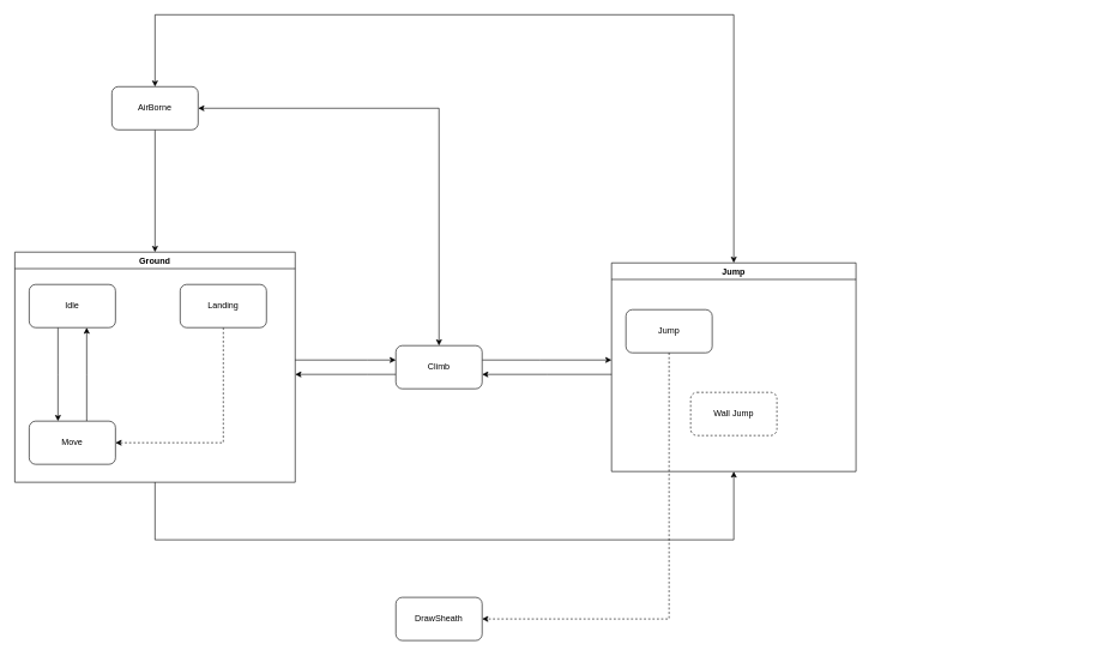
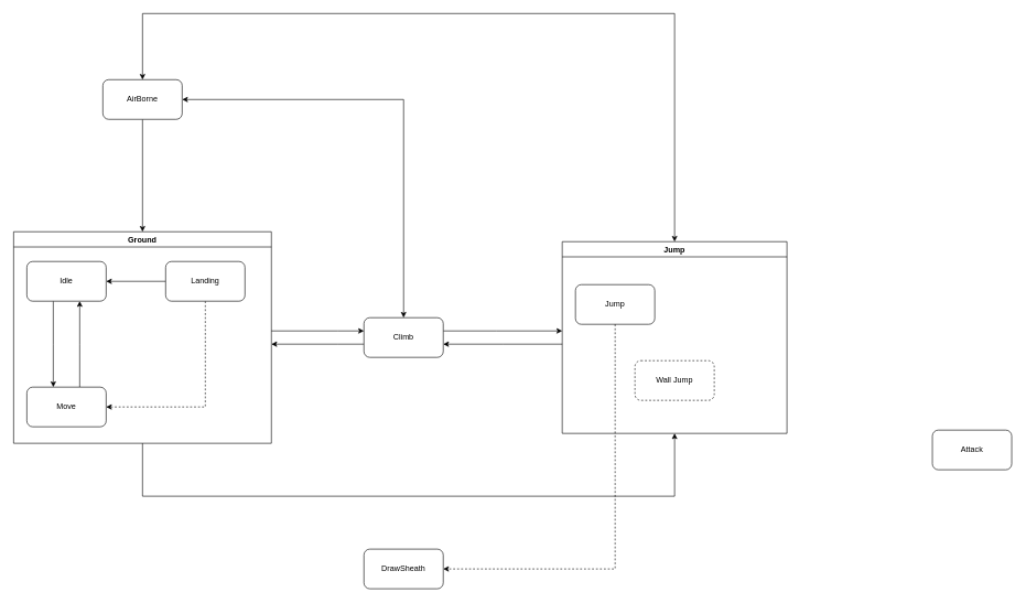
+ <mxCell id="16" style="edgeStyle=orthogonalEdgeStyle;rounded=0;orthogonalLoop=1;jettySize=auto;html=1;" parent="11" source="18" target="13" edge="1"><mxGeometry relative="1" as="geometry" /></mxCell>
+ <mxCell id="19" value="Attack" style="rounded=1;whiteSpace=wrap;html=1;" parent="1" vertex="1"><mxGeometry x="1410" y="650" width="120" height="60" as="geometry" /></mxCell>
